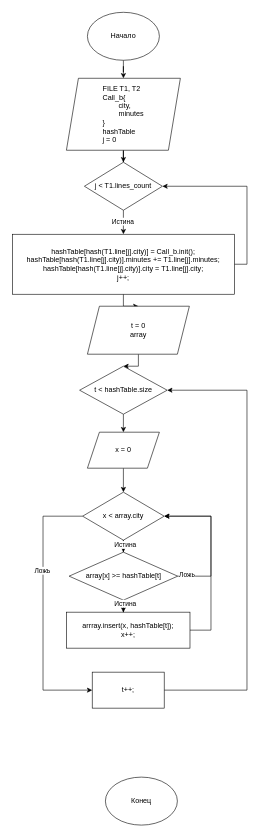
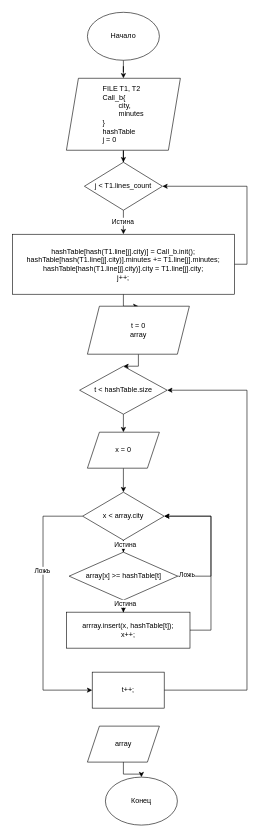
+ <mxCell id="31" value="array" style="shape=parallelogram;perimeter=parallelogramPerimeter;whiteSpace=wrap;html=1;fixedSize=1;" vertex="1" parent="1"><mxGeometry x="145" y="1210" width="120" height="60" as="geometry" /></mxCell>
+ <mxCell id="30" style="edgeStyle=orthogonalEdgeStyle;rounded=0;orthogonalLoop=1;jettySize=auto;html=1;" edge="1" parent="1" source="31" target="32"><mxGeometry relative="1" as="geometry" /></mxCell>
